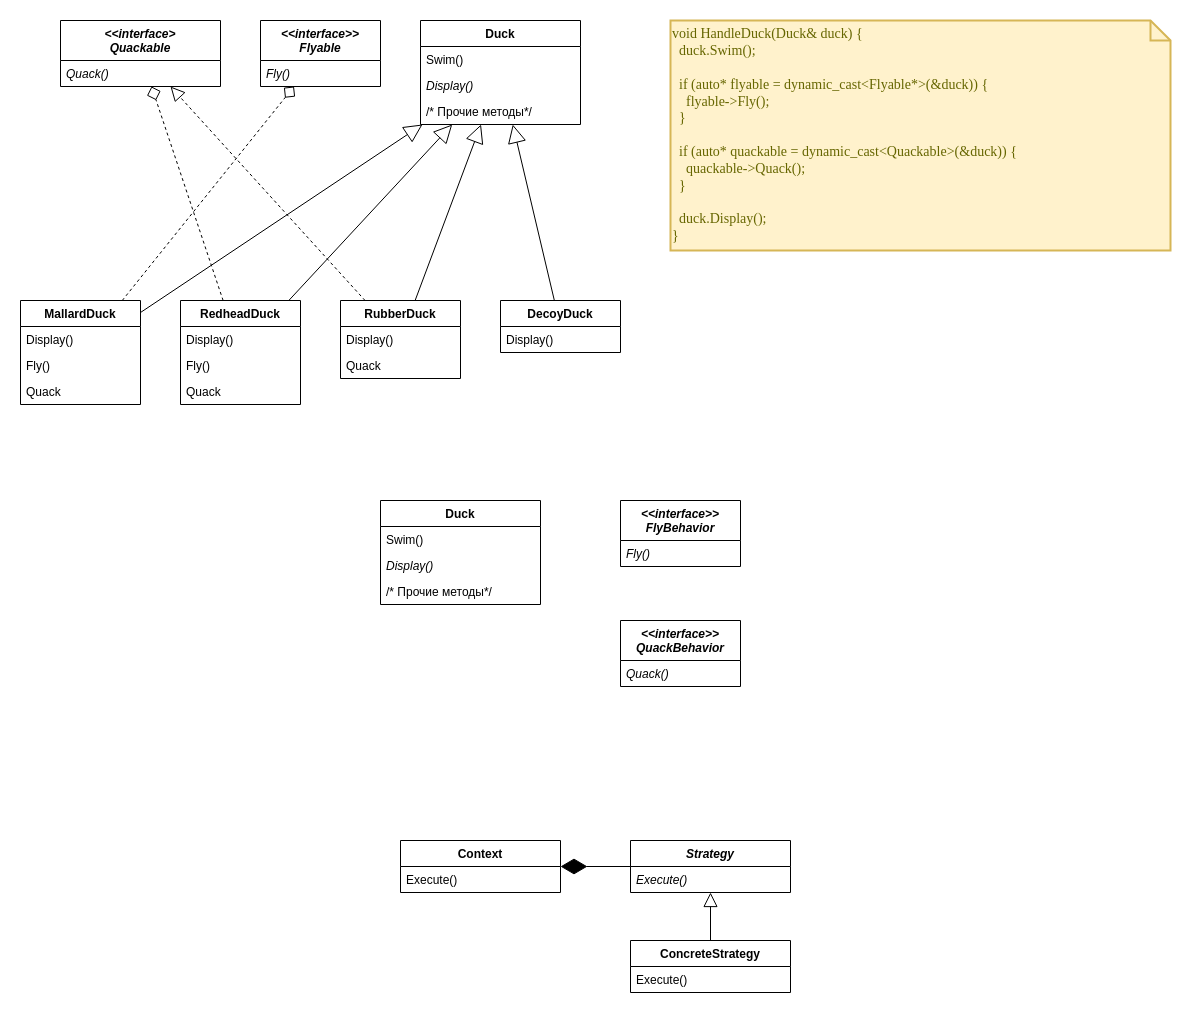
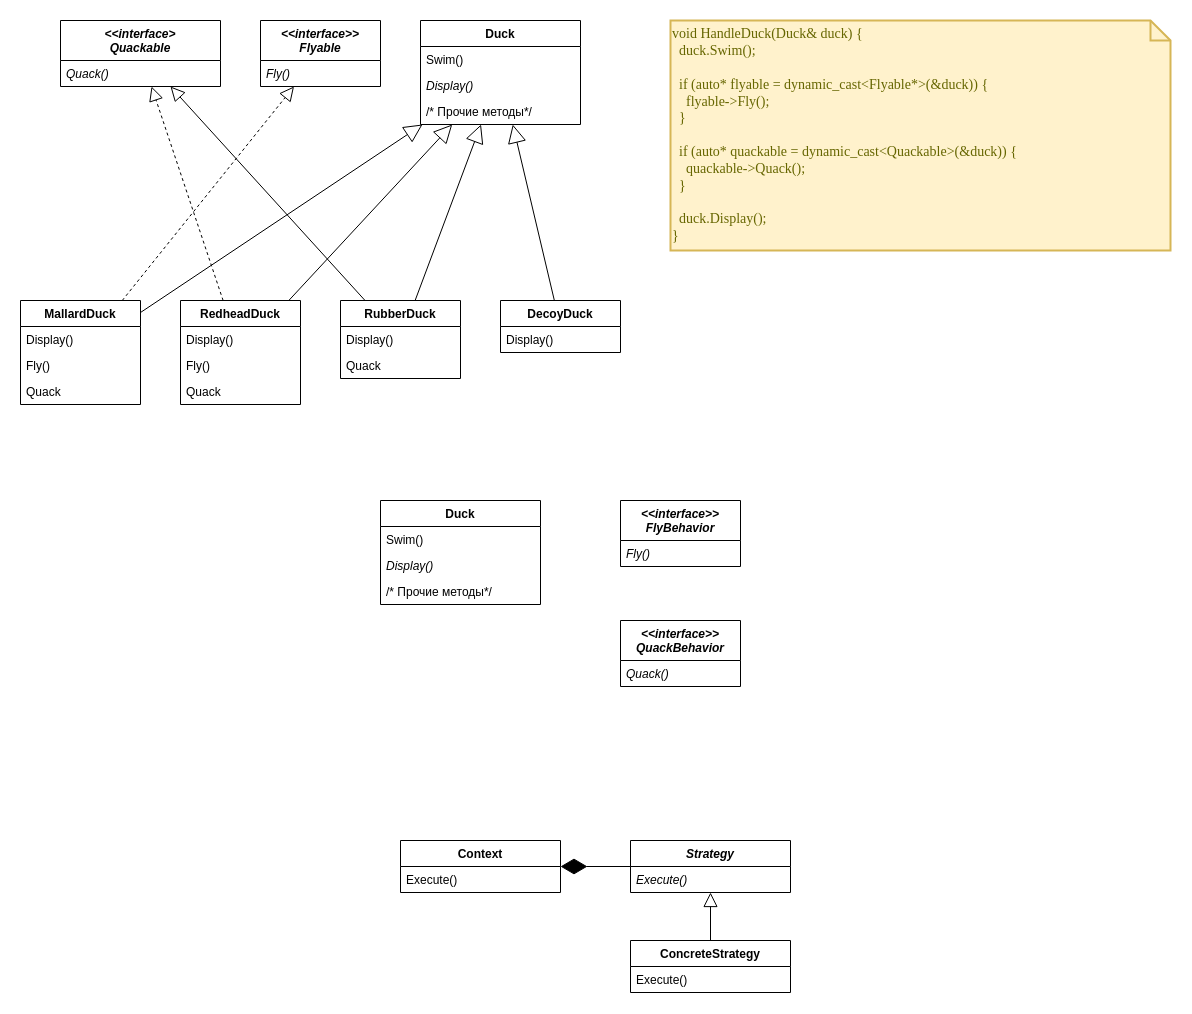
- <mxCell id="29" value="" style="endArrow=diamond;dashed=1;endFill=0;endSize=12;html=1;rounded=0;" parent="1" source="10" target="4" edge="1"><mxGeometry width="160" relative="1" as="geometry"><mxPoint x="70" y="160" as="sourcePoint" /><mxPoint x="230" y="160" as="targetPoint" /></mxGeometry></mxCell>
+ <mxCell id="29" value="" style="endArrow=block;dashed=1;endFill=0;endSize=12;html=1;rounded=0;" parent="1" source="10" target="4" edge="1"><mxGeometry width="160" relative="1" as="geometry"><mxPoint x="70" y="160" as="sourcePoint" /><mxPoint x="230" y="160" as="targetPoint" /></mxGeometry></mxCell>
- <mxCell id="27" value="" style="endArrow=diamond;dashed=1;endFill=0;endSize=12;html=1;rounded=0;" parent="1" source="14" target="2" edge="1"><mxGeometry width="160" relative="1" as="geometry"><mxPoint x="70" y="160" as="sourcePoint" /><mxPoint x="230" y="160" as="targetPoint" /></mxGeometry></mxCell>
+ <mxCell id="27" value="" style="endArrow=block;dashed=1;endFill=0;endSize=12;html=1;rounded=0;" parent="1" source="14" target="2" edge="1"><mxGeometry width="160" relative="1" as="geometry"><mxPoint x="70" y="160" as="sourcePoint" /><mxPoint x="230" y="160" as="targetPoint" /></mxGeometry></mxCell>
- <mxCell id="28" value="" style="endArrow=block;dashed=1;endFill=0;endSize=12;html=1;rounded=0;" parent="1" source="18" target="2" edge="1"><mxGeometry width="160" relative="1" as="geometry"><mxPoint x="70" y="160" as="sourcePoint" /><mxPoint x="230" y="160" as="targetPoint" /></mxGeometry></mxCell>
+ <mxCell id="28" value="" style="endArrow=block;dashed=0;endFill=0;endSize=12;html=1;rounded=0;" parent="1" source="18" target="2" edge="1"><mxGeometry width="160" relative="1" as="geometry"><mxPoint x="70" y="160" as="sourcePoint" /><mxPoint x="230" y="160" as="targetPoint" /></mxGeometry></mxCell>
